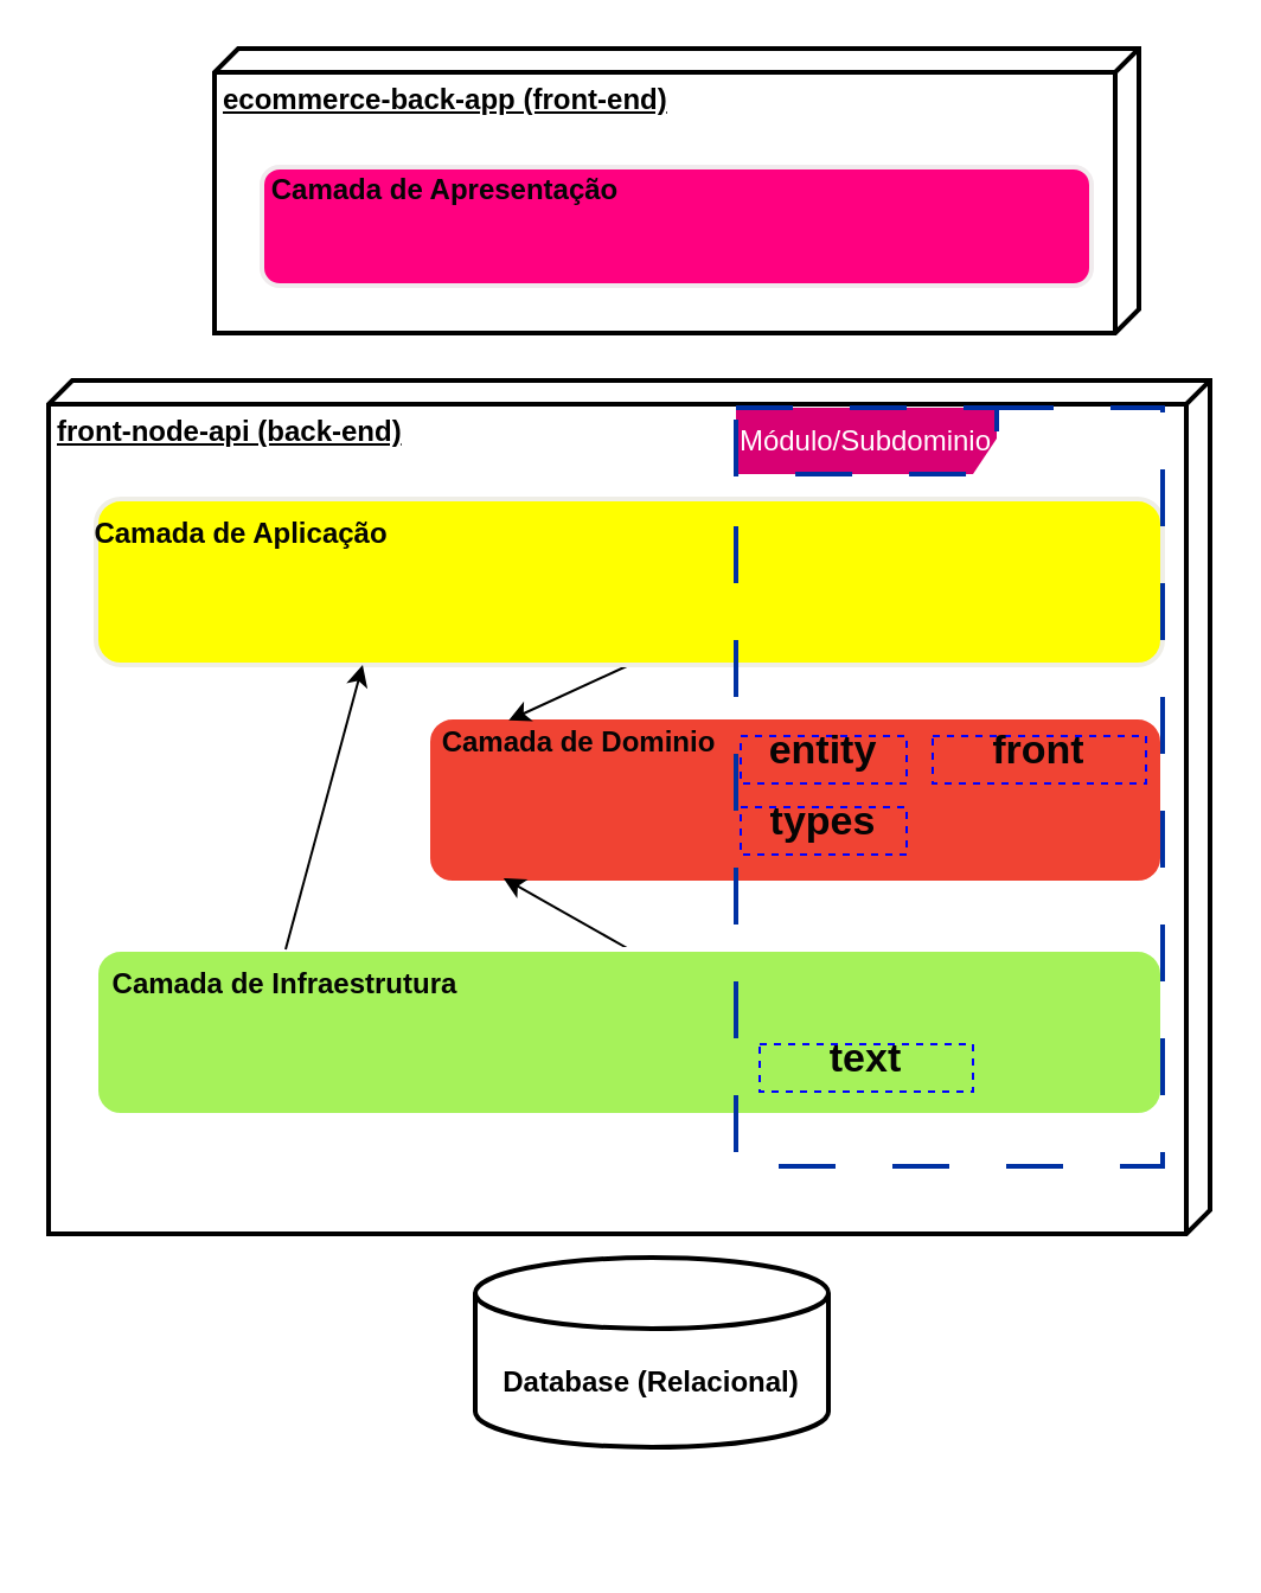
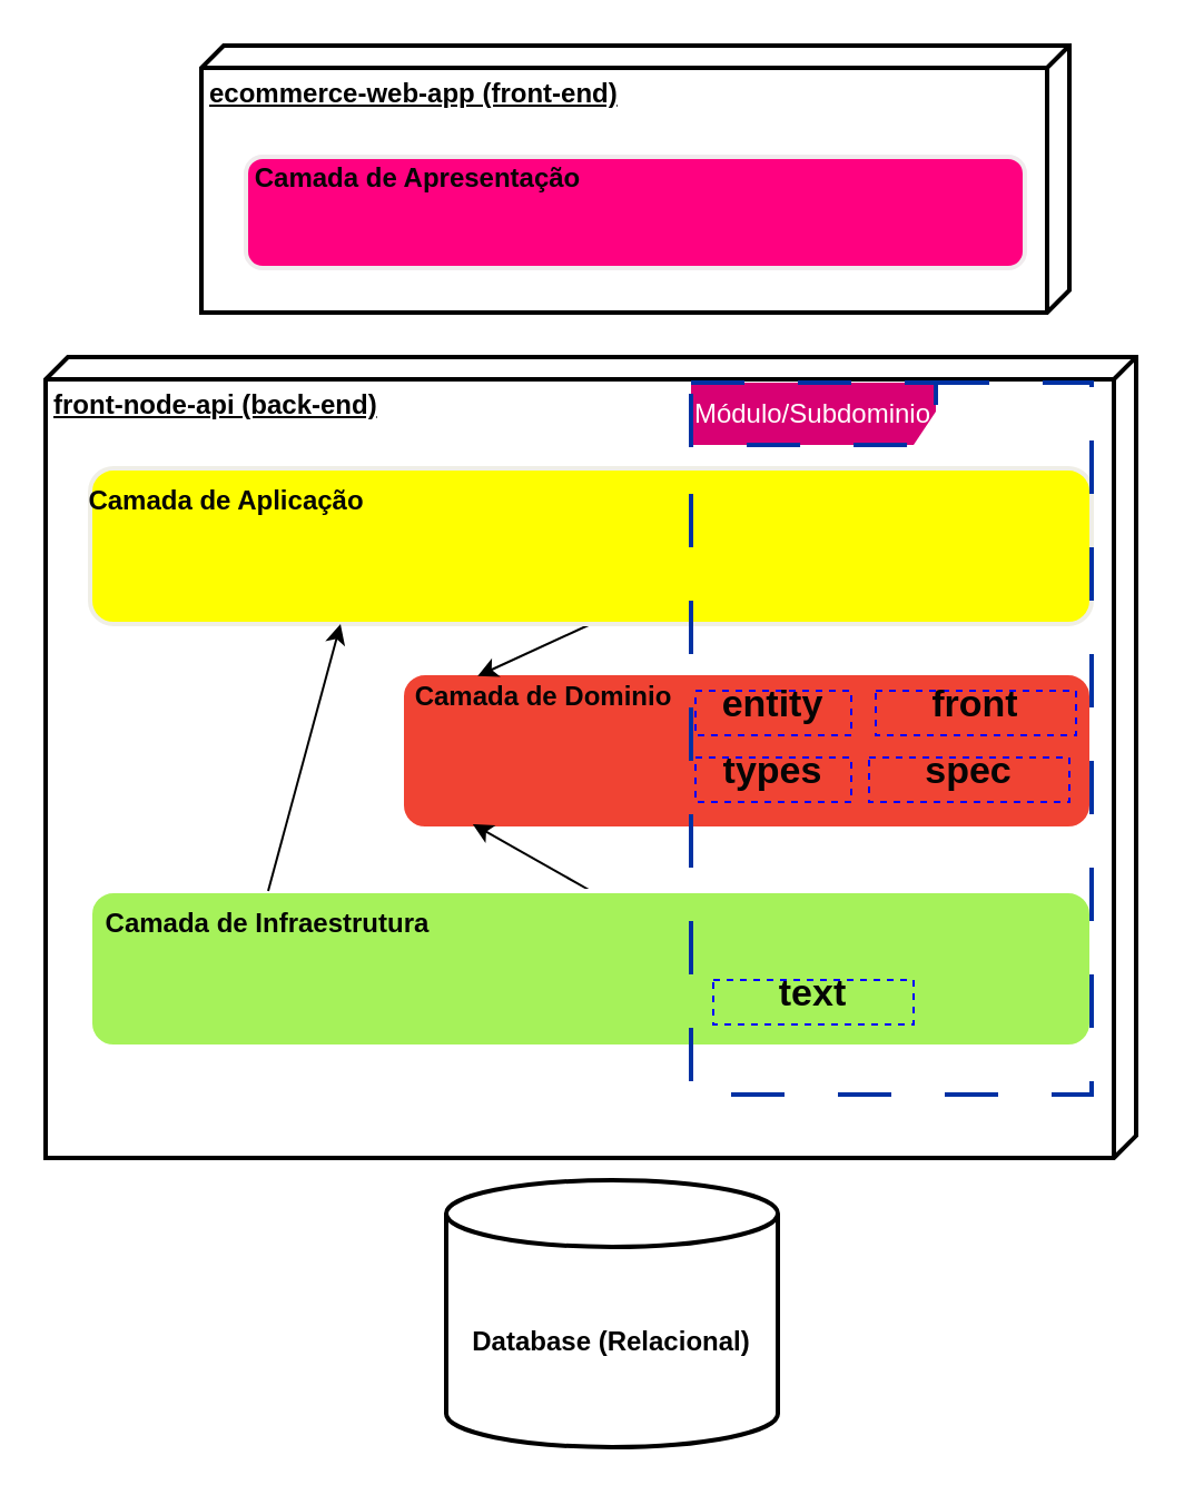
- <mxCell id="3" value="&lt;b&gt;ecommerce-back-app (front-end)&lt;/b&gt;" style="verticalAlign=top;align=left;spacingTop=8;spacingLeft=2;spacingRight=12;shape=cube;size=10;direction=south;fontStyle=4;html=1;strokeWidth=2;" vertex="1" parent="1"><mxGeometry x="90" y="20" width="390" height="120" as="geometry" /></mxCell>
+ <mxCell id="3" value="&lt;b&gt;ecommerce-web-app (front-end)&lt;/b&gt;" style="verticalAlign=top;align=left;spacingTop=8;spacingLeft=2;spacingRight=12;shape=cube;size=10;direction=south;fontStyle=4;html=1;strokeWidth=2;" vertex="1" parent="1"><mxGeometry x="90" y="20" width="390" height="120" as="geometry" /></mxCell>
+ <mxCell id="20" value="&lt;h1 style=&quot;font-size: 17px;&quot;&gt;spec&lt;/h1&gt;" style="text;html=1;strokeColor=#0000FF;fillColor=none;spacing=5;spacingTop=-20;whiteSpace=wrap;overflow=hidden;rounded=0;dashed=1;labelBackgroundColor=none;sketch=0;strokeWidth=1;fontColor=#050505;fontStyle=0;fontFamily=Helvetica;align=center;verticalAlign=middle;fontSize=17;" vertex="1" parent="1"><mxGeometry x="390" y="340" width="90" height="20" as="geometry" /></mxCell>
- <mxCell id="4" value="Database (Relacional)" style="shape=cylinder3;whiteSpace=wrap;html=1;boundedLbl=1;backgroundOutline=1;size=15;strokeWidth=2;fontStyle=1;align=center;" vertex="1" parent="1"><mxGeometry x="200" y="530" width="149" height="80" as="geometry" /></mxCell>
+ <mxCell id="4" value="Database (Relacional)" style="shape=cylinder3;whiteSpace=wrap;html=1;boundedLbl=1;backgroundOutline=1;size=15;strokeWidth=2;fontStyle=1;align=center;" vertex="1" parent="1"><mxGeometry x="200" y="530" width="149" height="120" as="geometry" /></mxCell>
